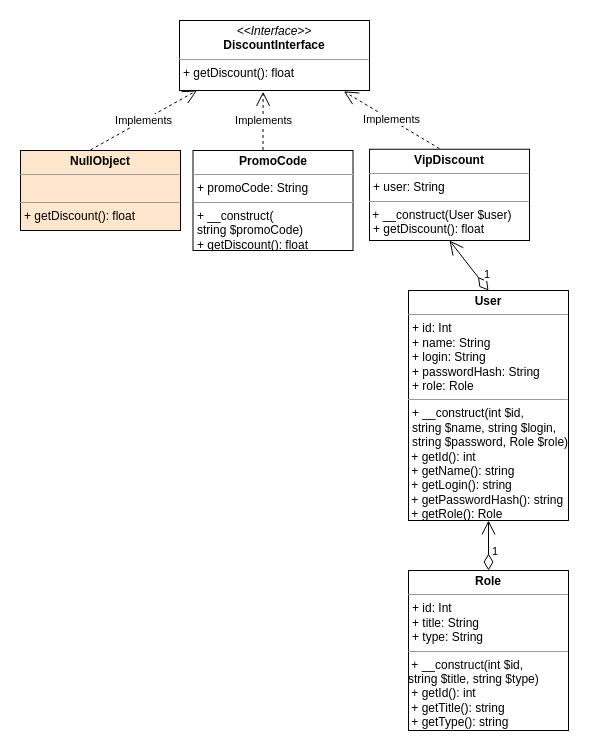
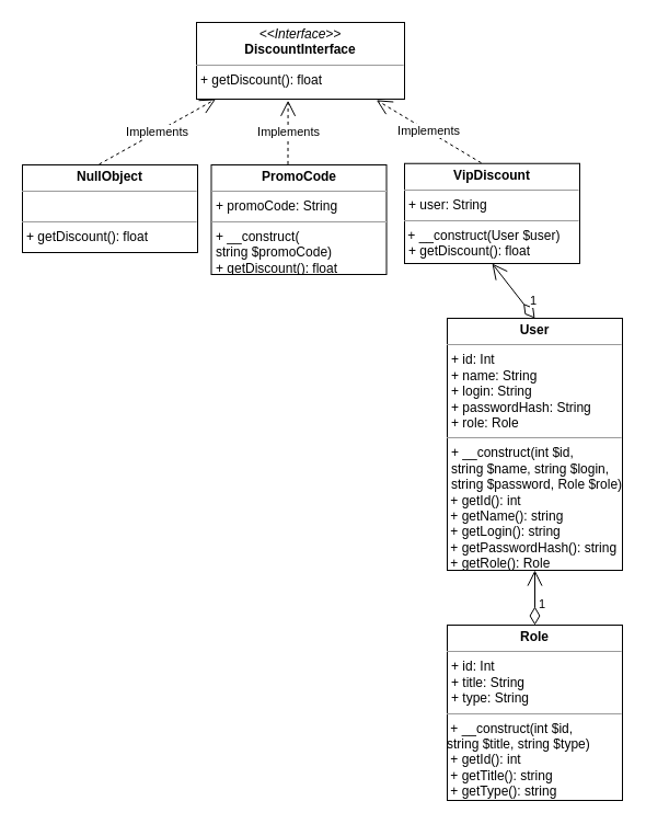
- <mxCell id="3" value="&lt;p style=&quot;margin: 0px ; margin-top: 4px ; text-align: center&quot;&gt;&lt;b&gt;NullObject&lt;/b&gt;&lt;br&gt;&lt;/p&gt;&lt;hr size=&quot;1&quot;&gt;&lt;p style=&quot;margin: 0px ; margin-left: 4px&quot;&gt;&lt;br&gt;&lt;/p&gt;&lt;hr size=&quot;1&quot;&gt;&lt;p style=&quot;margin: 0px 0px 0px 4px&quot;&gt;+ getDiscount(): float&lt;br&gt;&lt;/p&gt;" style="verticalAlign=top;align=left;overflow=fill;fontSize=12;fontFamily=Helvetica;html=1;fillColor=#ffe6cc;" vertex="1" parent="1"><mxGeometry x="20" y="150" width="160" height="80" as="geometry" /></mxCell>
+ <mxCell id="3" value="&lt;p style=&quot;margin: 0px ; margin-top: 4px ; text-align: center&quot;&gt;&lt;b&gt;NullObject&lt;/b&gt;&lt;br&gt;&lt;/p&gt;&lt;hr size=&quot;1&quot;&gt;&lt;p style=&quot;margin: 0px ; margin-left: 4px&quot;&gt;&lt;br&gt;&lt;/p&gt;&lt;hr size=&quot;1&quot;&gt;&lt;p style=&quot;margin: 0px 0px 0px 4px&quot;&gt;+ getDiscount(): float&lt;br&gt;&lt;/p&gt;" style="verticalAlign=top;align=left;overflow=fill;fontSize=12;fontFamily=Helvetica;html=1;" vertex="1" parent="1"><mxGeometry x="20" y="150" width="160" height="80" as="geometry" /></mxCell>
